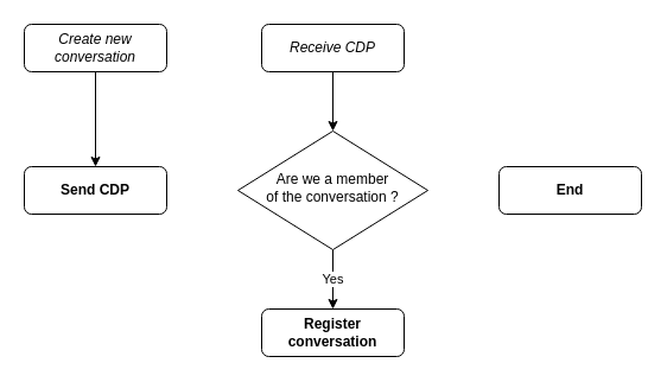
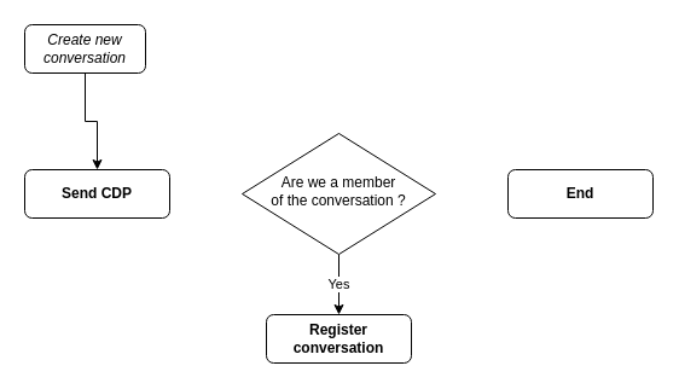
- <mxCell id="3" value="Create new conversation" style="rounded=1;whiteSpace=wrap;html=1;fontSize=12;glass=0;strokeWidth=1;shadow=0;fontStyle=2" parent="1" vertex="1"><mxGeometry x="20" y="20" width="120" height="40" as="geometry" /></mxCell>
+ <mxCell id="3" value="Create new conversation" style="rounded=1;whiteSpace=wrap;html=1;fontSize=12;glass=0;strokeWidth=1;shadow=0;fontStyle=2" parent="1" vertex="1"><mxGeometry x="20" y="20" width="100" height="40" as="geometry" /></mxCell>
- <mxCell id="6" value="Receive CDP" style="rounded=1;whiteSpace=wrap;html=1;fontSize=12;glass=0;strokeWidth=1;shadow=0;fontStyle=2" vertex="1" parent="1"><mxGeometry x="220" y="20" width="120" height="40" as="geometry" /></mxCell>
- <mxCell id="5" value="" style="edgeStyle=orthogonalEdgeStyle;rounded=0;orthogonalLoop=1;jettySize=auto;html=1;" edge="1" parent="1" source="6" target="8"><mxGeometry relative="1" as="geometry" /></mxCell>
